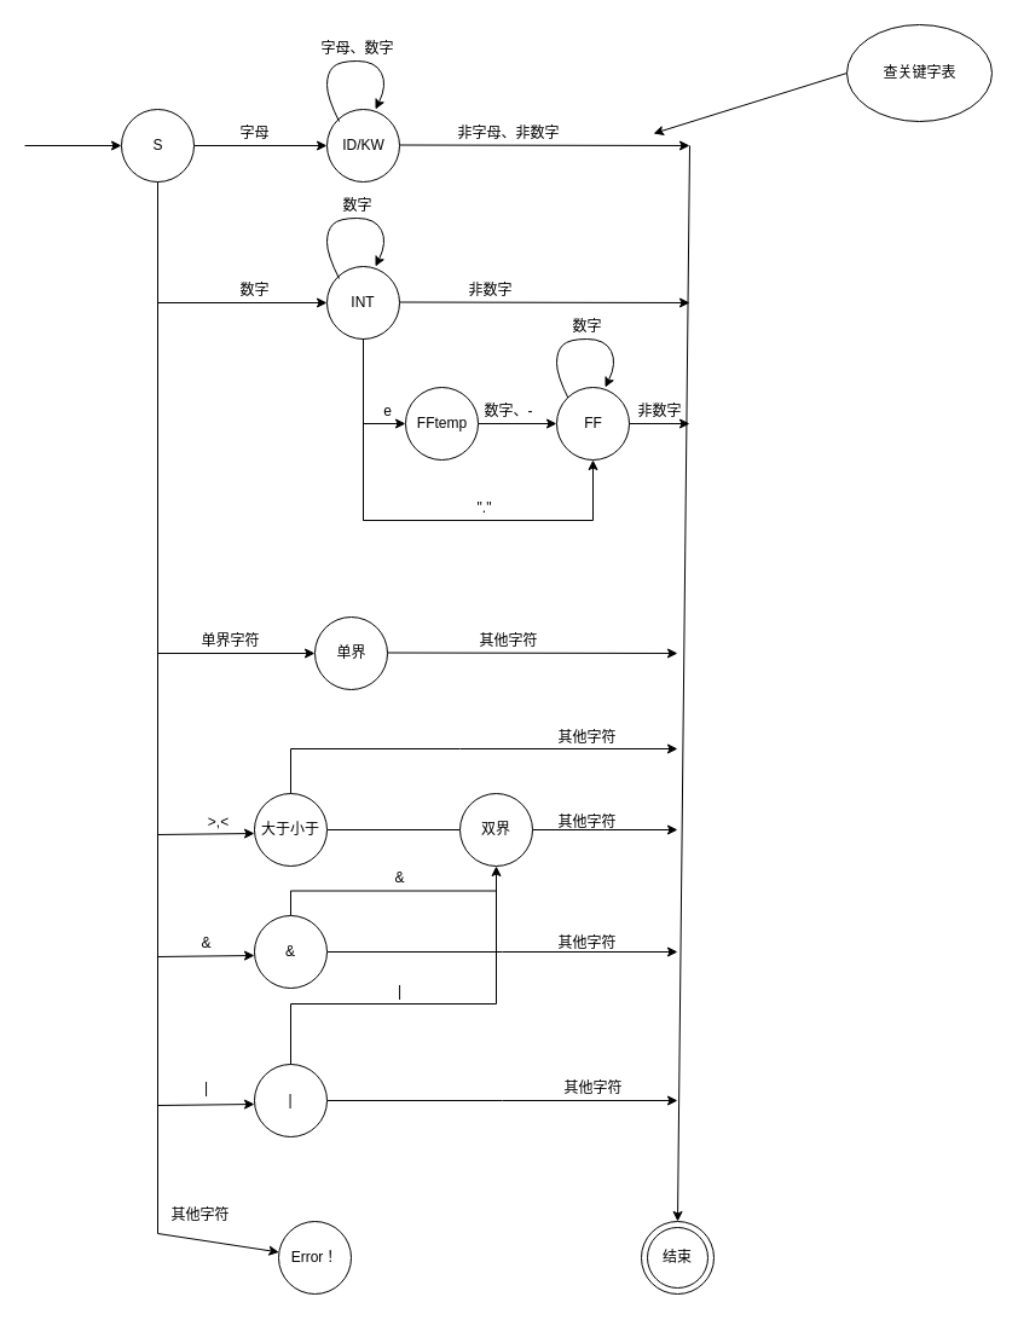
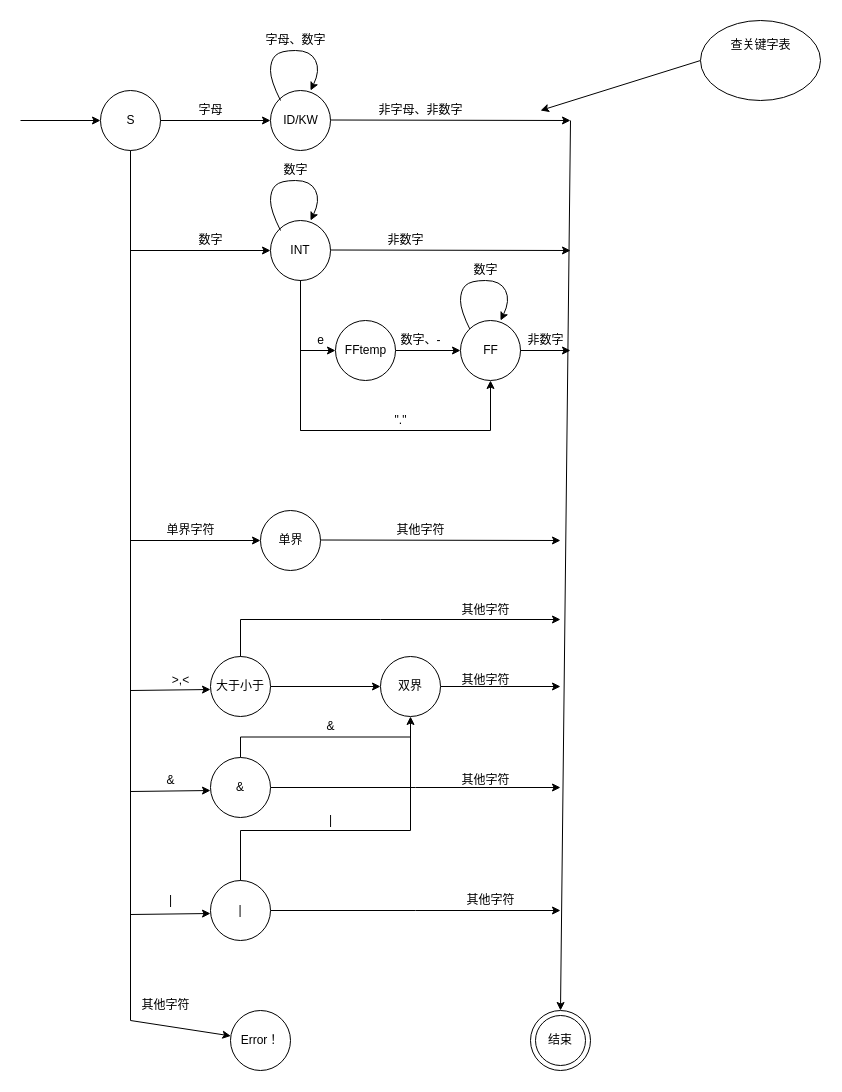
- <mxCell id="37" value="查关键字表" style="text;html=1;resizable=0;autosize=1;align=center;verticalAlign=middle;points=[];fillColor=none;strokeColor=none;rounded=0;" vertex="1" parent="1"><mxGeometry x="720" y="50" width="80" height="20" as="geometry" /></mxCell>
+ <mxCell id="37" value="查关键字表" style="text;html=1;resizable=0;autosize=1;align=center;verticalAlign=middle;points=[];fillColor=none;strokeColor=none;rounded=0;" vertex="1" parent="1"><mxGeometry x="720" y="35" width="80" height="20" as="geometry" /></mxCell>
- <mxCell id="17" style="edgeStyle=orthogonalEdgeStyle;rounded=0;orthogonalLoop=1;jettySize=auto;html=1;exitX=1;exitY=0.5;exitDx=0;exitDy=0;entryX=0;entryY=0.5;entryDx=0;entryDy=0;endArrow=none;" edge="1" parent="1" source="18" target="20"><mxGeometry relative="1" as="geometry" /></mxCell>
+ <mxCell id="17" style="edgeStyle=orthogonalEdgeStyle;rounded=0;orthogonalLoop=1;jettySize=auto;html=1;exitX=1;exitY=0.5;exitDx=0;exitDy=0;entryX=0;entryY=0.5;entryDx=0;entryDy=0;" edge="1" parent="1" source="18" target="20"><mxGeometry relative="1" as="geometry" /></mxCell>
